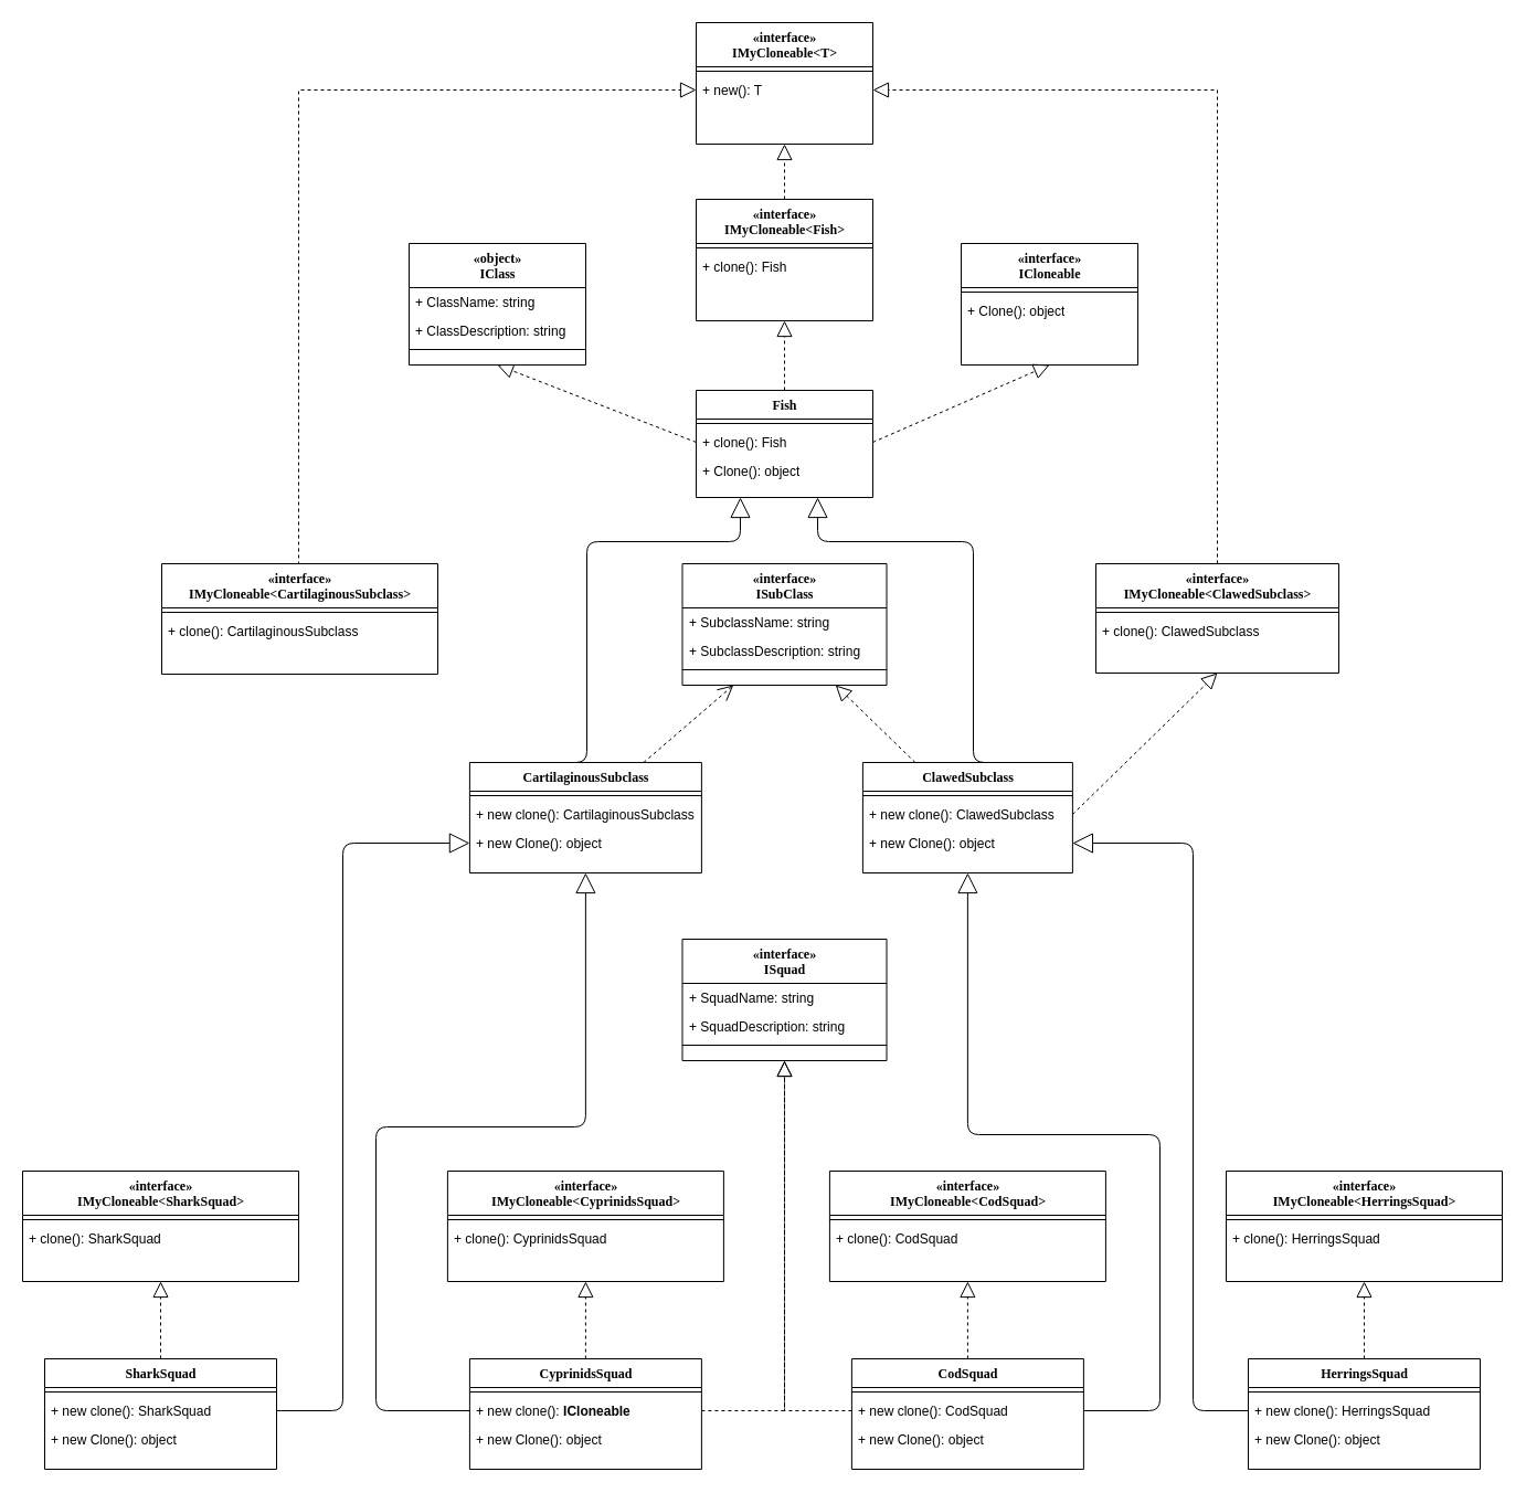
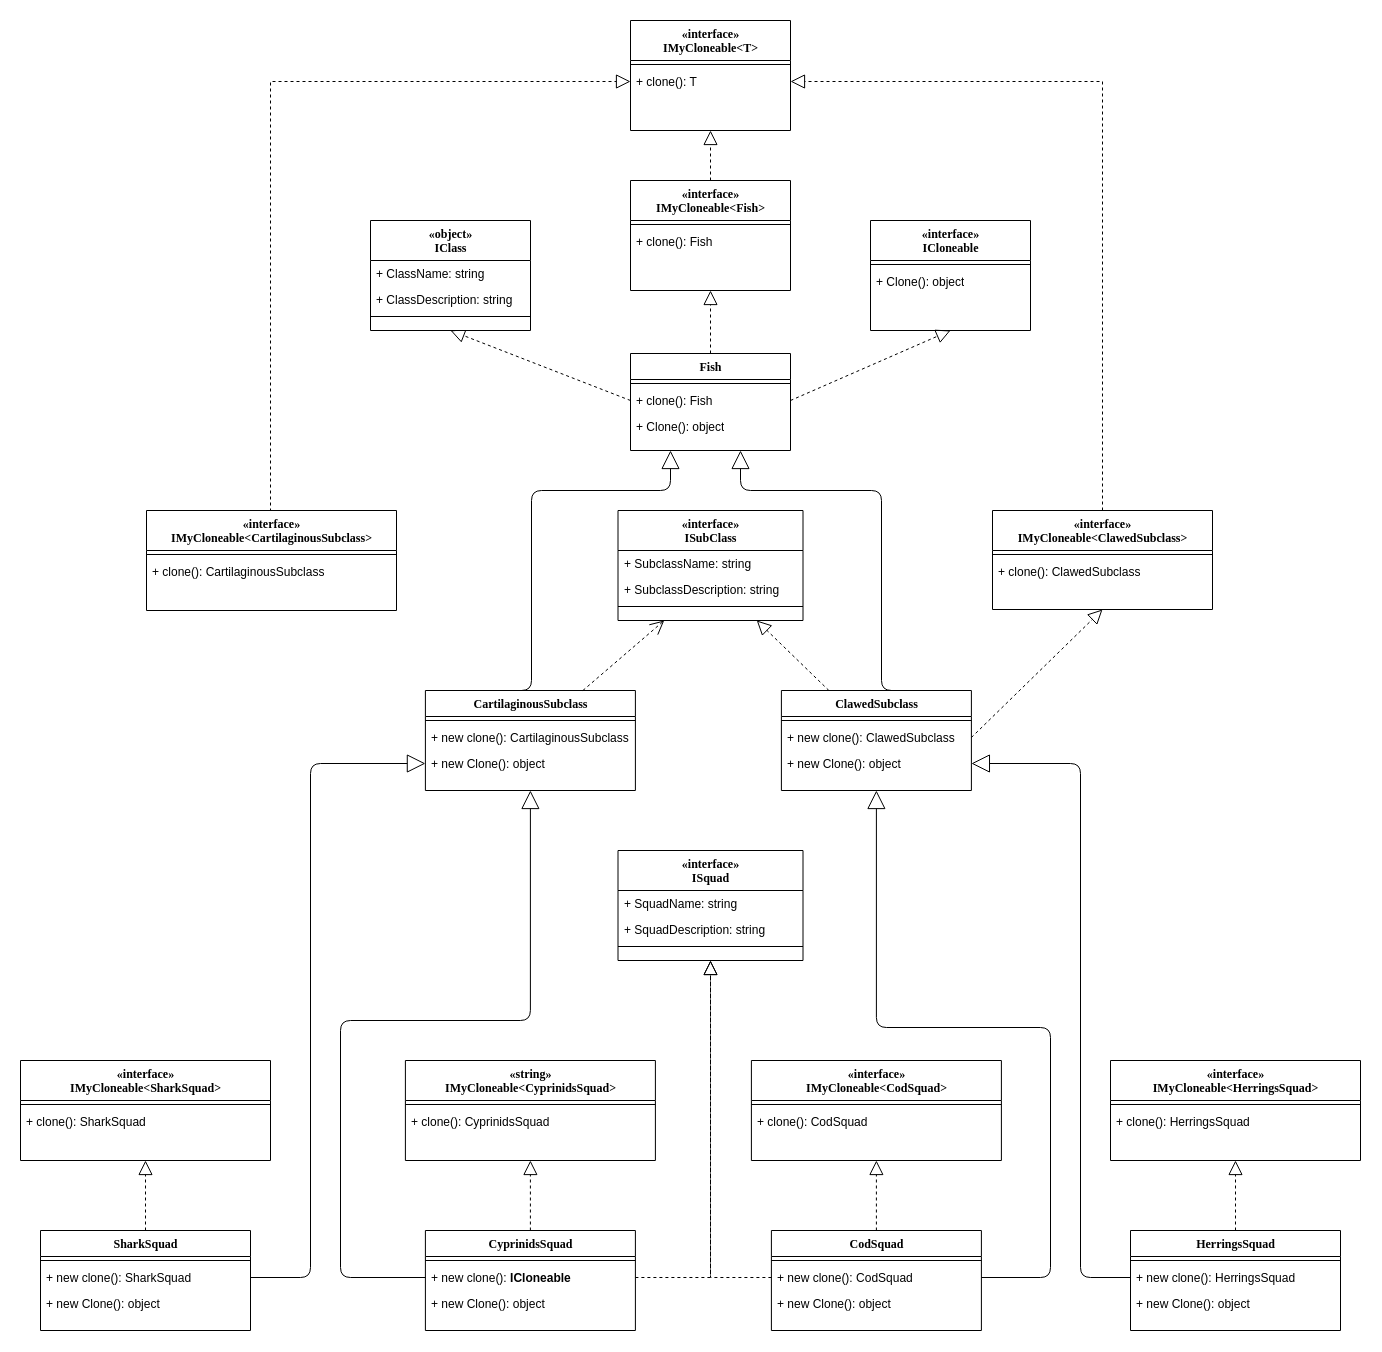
- <mxCell id="66" value="+ new(): T" style="text;html=1;strokeColor=none;fillColor=none;align=left;verticalAlign=top;spacingLeft=4;spacingRight=4;whiteSpace=wrap;overflow=hidden;rotatable=0;points=[[0,0.5],[1,0.5]];portConstraint=eastwest;" vertex="1" parent="64"><mxGeometry y="48" width="160" height="26" as="geometry" /></mxCell>
+ <mxCell id="66" value="+ clone(): T" style="text;html=1;strokeColor=none;fillColor=none;align=left;verticalAlign=top;spacingLeft=4;spacingRight=4;whiteSpace=wrap;overflow=hidden;rotatable=0;points=[[0,0.5],[1,0.5]];portConstraint=eastwest;" vertex="1" parent="64"><mxGeometry y="48" width="160" height="26" as="geometry" /></mxCell>
- <mxCell id="58" value="«interface»&lt;br&gt;&lt;b&gt;IMyCloneable&amp;lt;CyprinidsSquad&lt;/b&gt;&lt;b&gt;&amp;gt;&lt;/b&gt;" style="swimlane;html=1;fontStyle=1;align=center;verticalAlign=top;childLayout=stackLayout;horizontal=1;startSize=40;horizontalStack=0;resizeParent=1;resizeLast=0;collapsible=1;marginBottom=0;swimlaneFillColor=#ffffff;rounded=0;shadow=0;comic=0;labelBackgroundColor=none;strokeWidth=1;fillColor=none;fontFamily=Verdana;fontSize=12" vertex="1" parent="1"><mxGeometry x="404.9" y="1060" width="250" height="100" as="geometry" /></mxCell>
+ <mxCell id="58" value="«string»&lt;br&gt;&lt;b&gt;IMyCloneable&amp;lt;CyprinidsSquad&lt;/b&gt;&lt;b&gt;&amp;gt;&lt;/b&gt;" style="swimlane;html=1;fontStyle=1;align=center;verticalAlign=top;childLayout=stackLayout;horizontal=1;startSize=40;horizontalStack=0;resizeParent=1;resizeLast=0;collapsible=1;marginBottom=0;swimlaneFillColor=#ffffff;rounded=0;shadow=0;comic=0;labelBackgroundColor=none;strokeWidth=1;fillColor=none;fontFamily=Verdana;fontSize=12" vertex="1" parent="1"><mxGeometry x="404.9" y="1060" width="250" height="100" as="geometry" /></mxCell>
